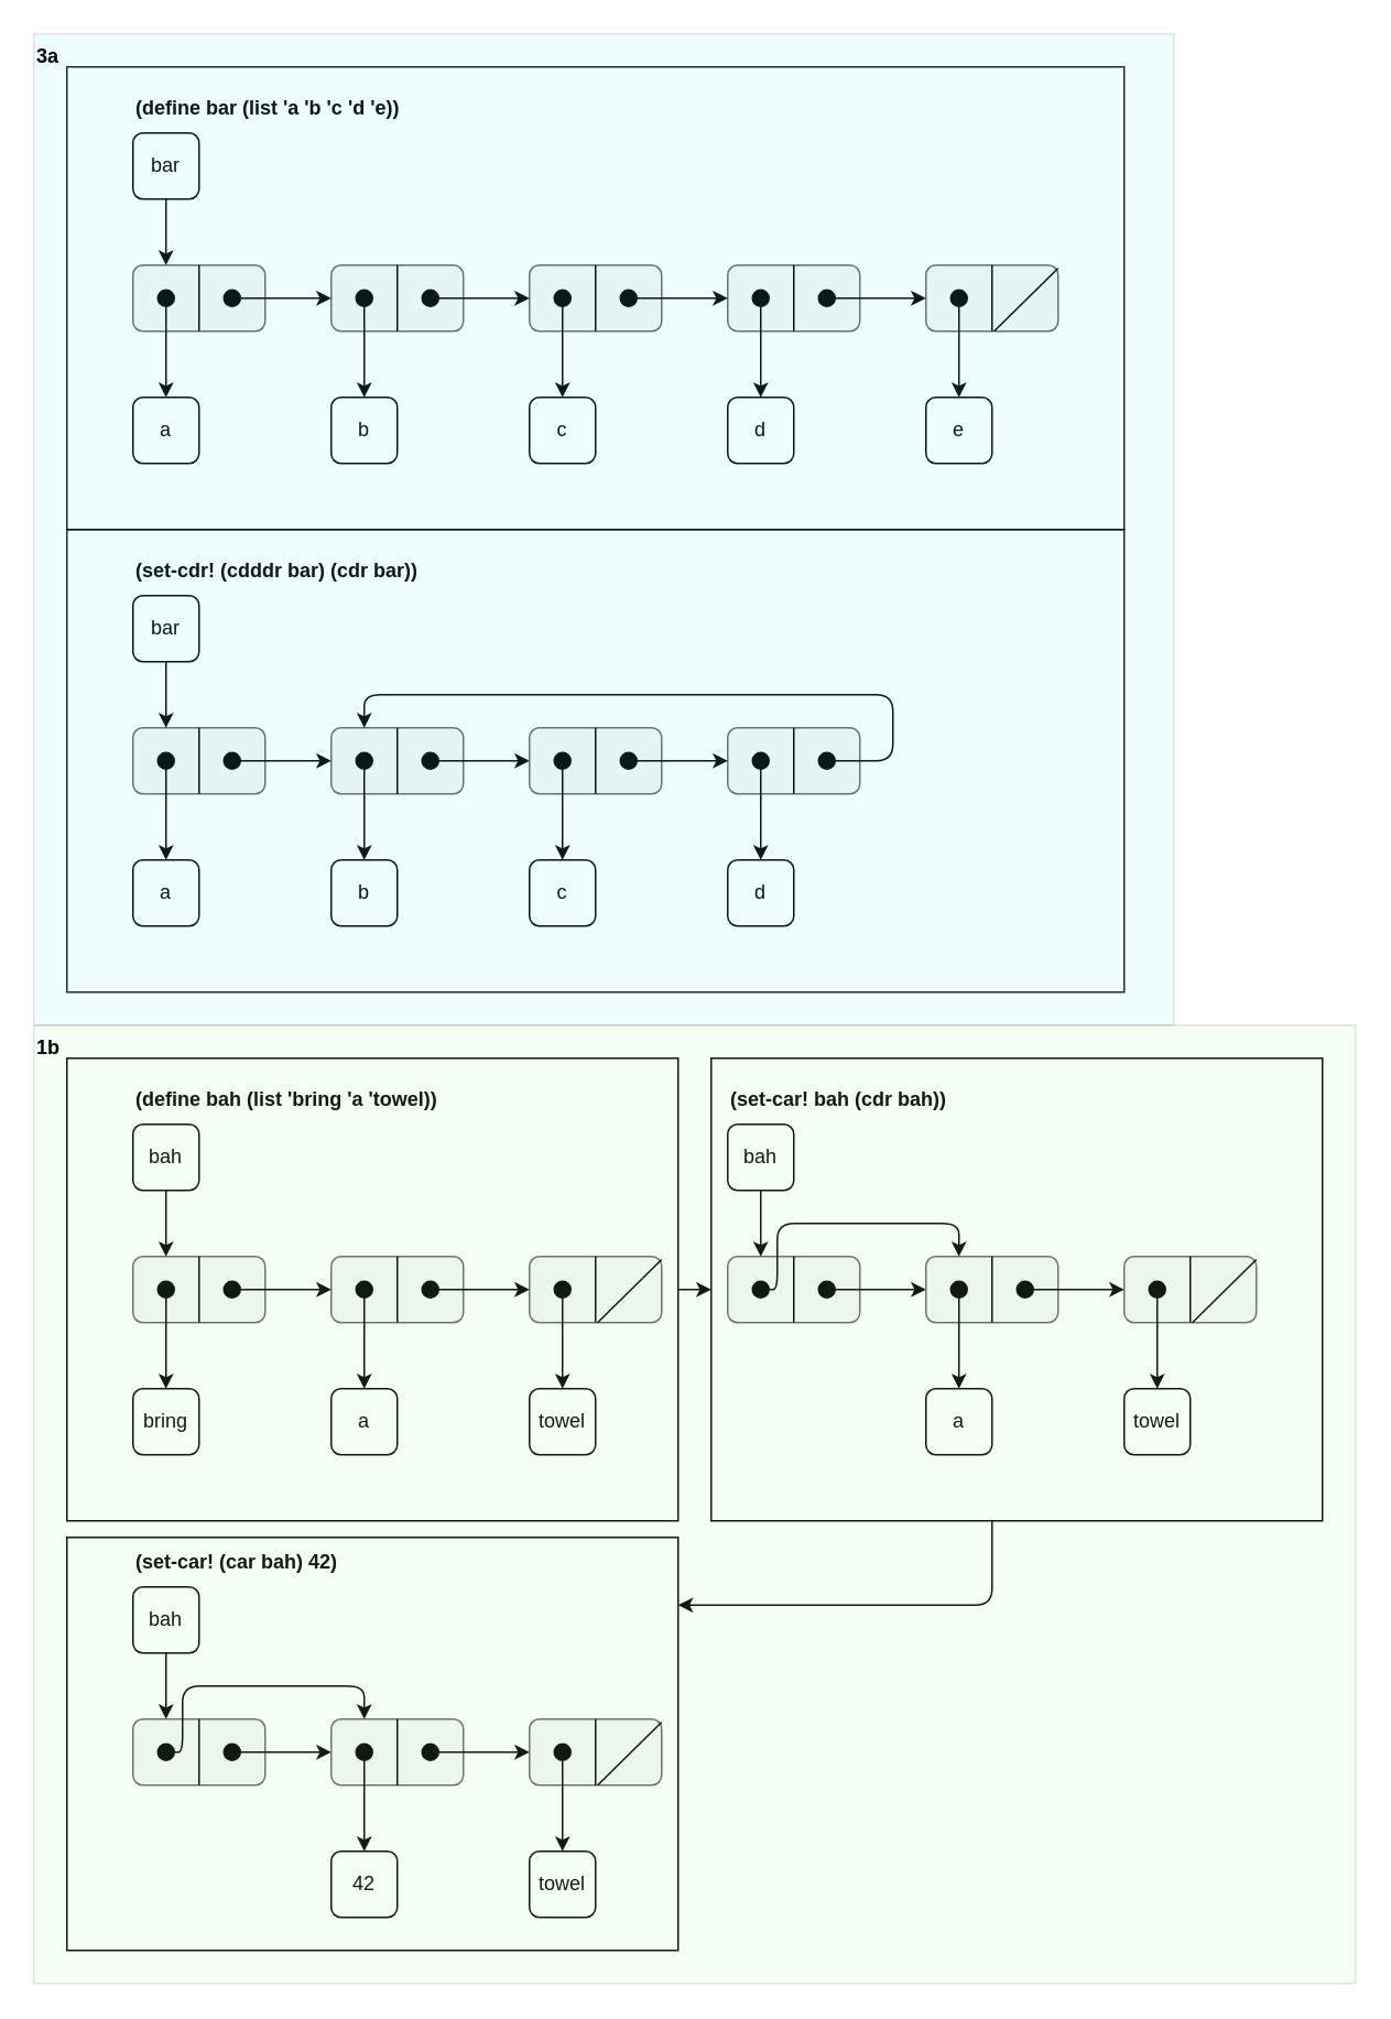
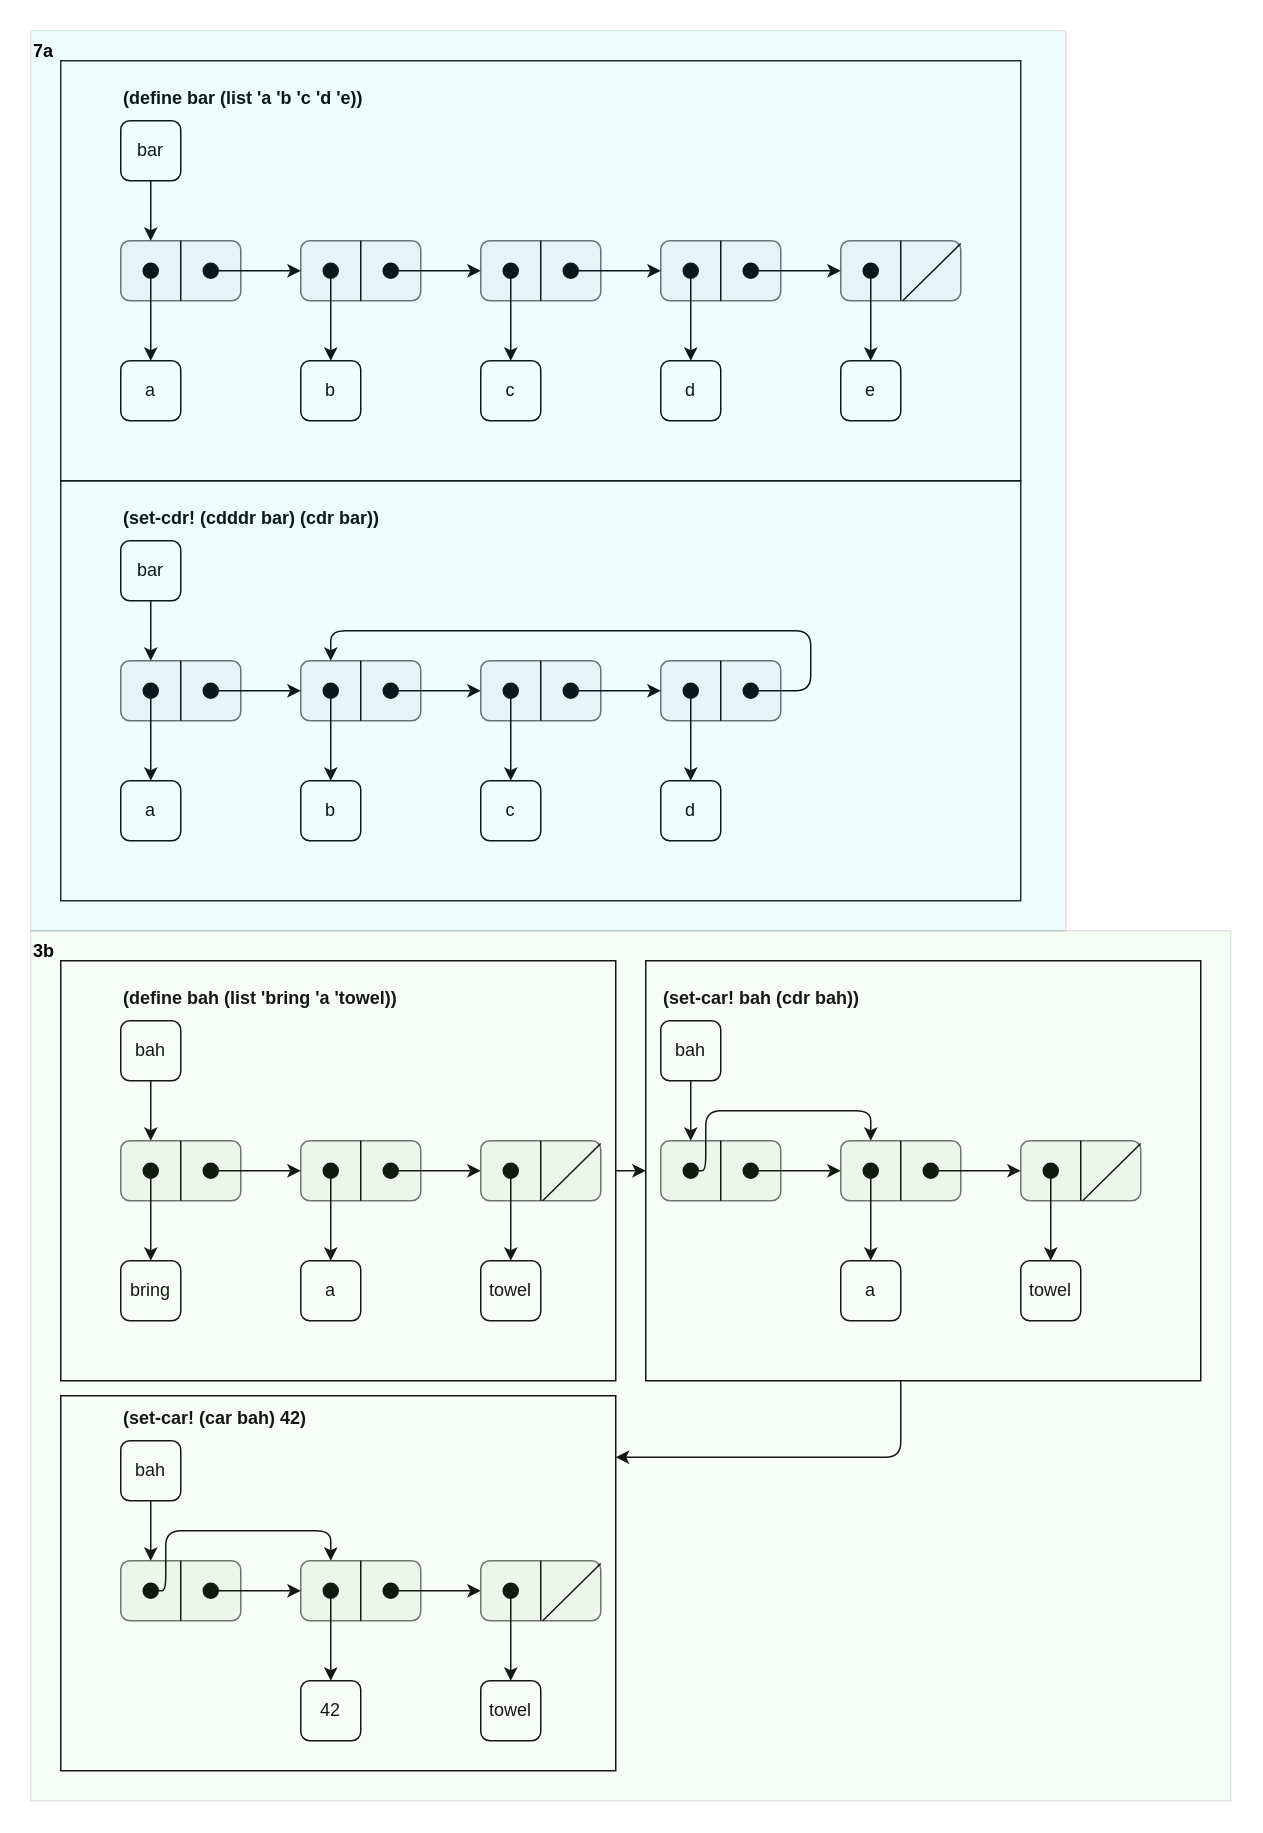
- <mxCell id="162" value="3a" style="rounded=0;whiteSpace=wrap;html=1;fillColor=#5EEFFF;align=left;horizontal=1;verticalAlign=top;fontStyle=1;opacity=10;" vertex="1" parent="1"><mxGeometry x="20" y="20" width="690" height="600" as="geometry" /></mxCell>
+ <mxCell id="162" value="7a" style="rounded=0;whiteSpace=wrap;html=1;fillColor=#5EEFFF;align=left;horizontal=1;verticalAlign=top;fontStyle=1;opacity=10;" vertex="1" parent="1"><mxGeometry x="20" y="20" width="690" height="600" as="geometry" /></mxCell>
- <mxCell id="163" value="1b" style="rounded=0;whiteSpace=wrap;html=1;fillColor=#99FF99;align=left;horizontal=1;verticalAlign=top;fontStyle=1;opacity=10;" vertex="1" parent="1"><mxGeometry x="20" y="620" width="800" height="580" as="geometry" /></mxCell>
+ <mxCell id="163" value="3b" style="rounded=0;whiteSpace=wrap;html=1;fillColor=#99FF99;align=left;horizontal=1;verticalAlign=top;fontStyle=1;opacity=10;" vertex="1" parent="1"><mxGeometry x="20" y="620" width="800" height="580" as="geometry" /></mxCell>
